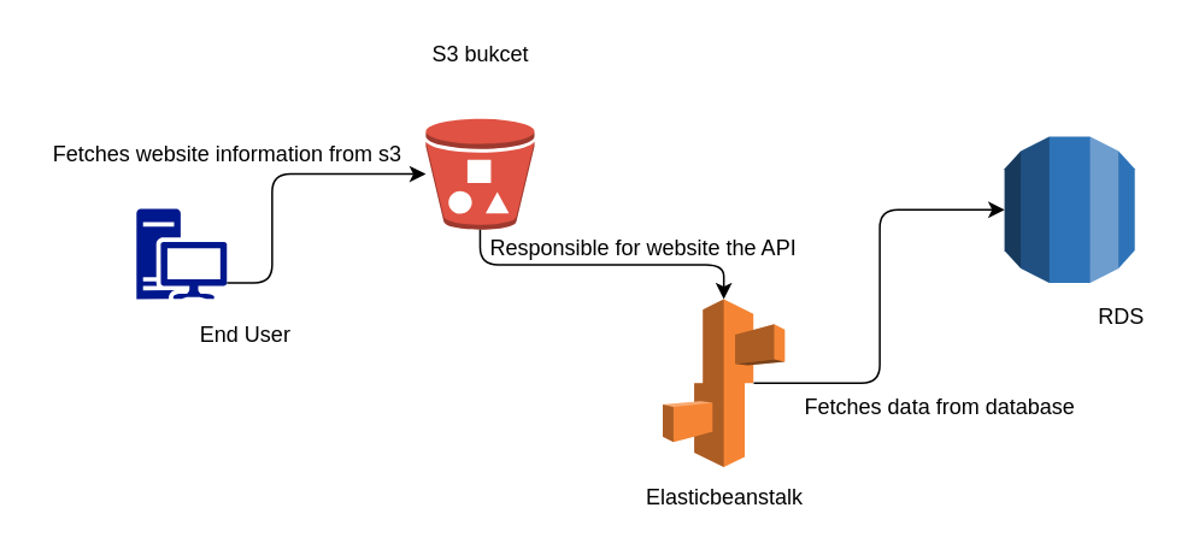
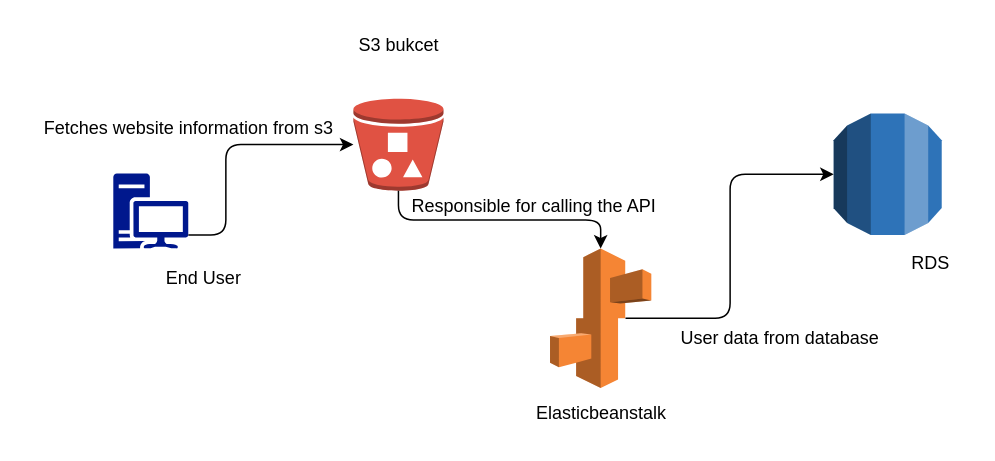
- <mxCell id="14" value="Responsible for website the API" style="text;html=1;resizable=0;autosize=1;align=center;verticalAlign=middle;points=[];fillColor=none;strokeColor=none;rounded=0;" vertex="1" parent="1"><mxGeometry x="265" y="126.5" width="180" height="20" as="geometry" /></mxCell>
+ <mxCell id="14" value="Responsible for calling the API" style="text;html=1;resizable=0;autosize=1;align=center;verticalAlign=middle;points=[];fillColor=none;strokeColor=none;rounded=0;" vertex="1" parent="1"><mxGeometry x="265" y="126.5" width="180" height="20" as="geometry" /></mxCell>
- <mxCell id="13" value="Fetches data from database" style="text;html=1;resizable=0;autosize=1;align=center;verticalAlign=middle;points=[];fillColor=none;strokeColor=none;rounded=0;" vertex="1" parent="1"><mxGeometry x="433.5" y="215" width="170" height="20" as="geometry" /></mxCell>
+ <mxCell id="13" value="User data from database" style="text;html=1;resizable=0;autosize=1;align=center;verticalAlign=middle;points=[];fillColor=none;strokeColor=none;rounded=0;" vertex="1" parent="1"><mxGeometry x="433.5" y="215" width="170" height="20" as="geometry" /></mxCell>
